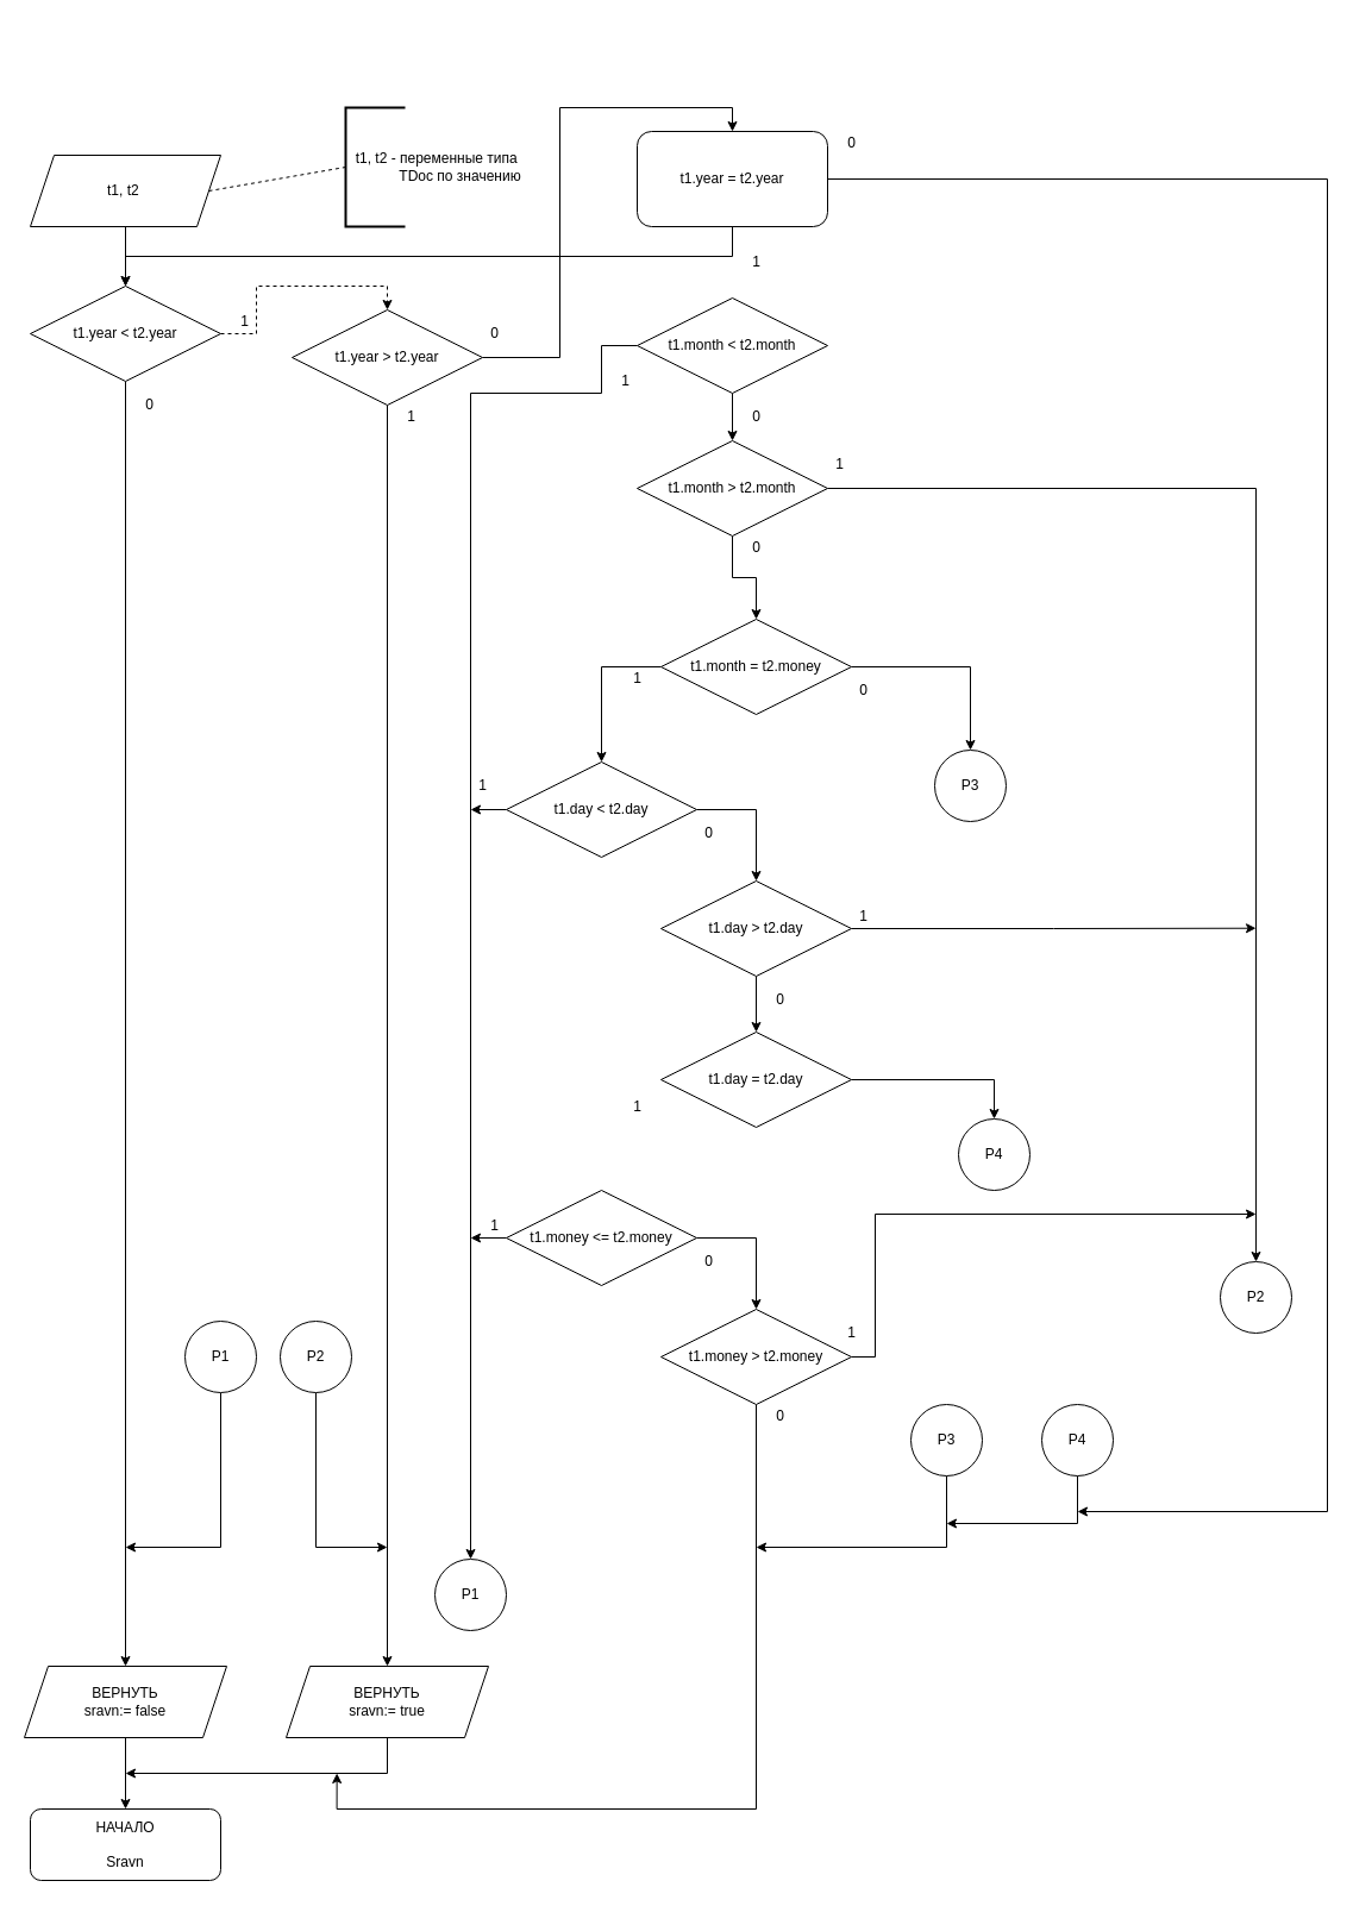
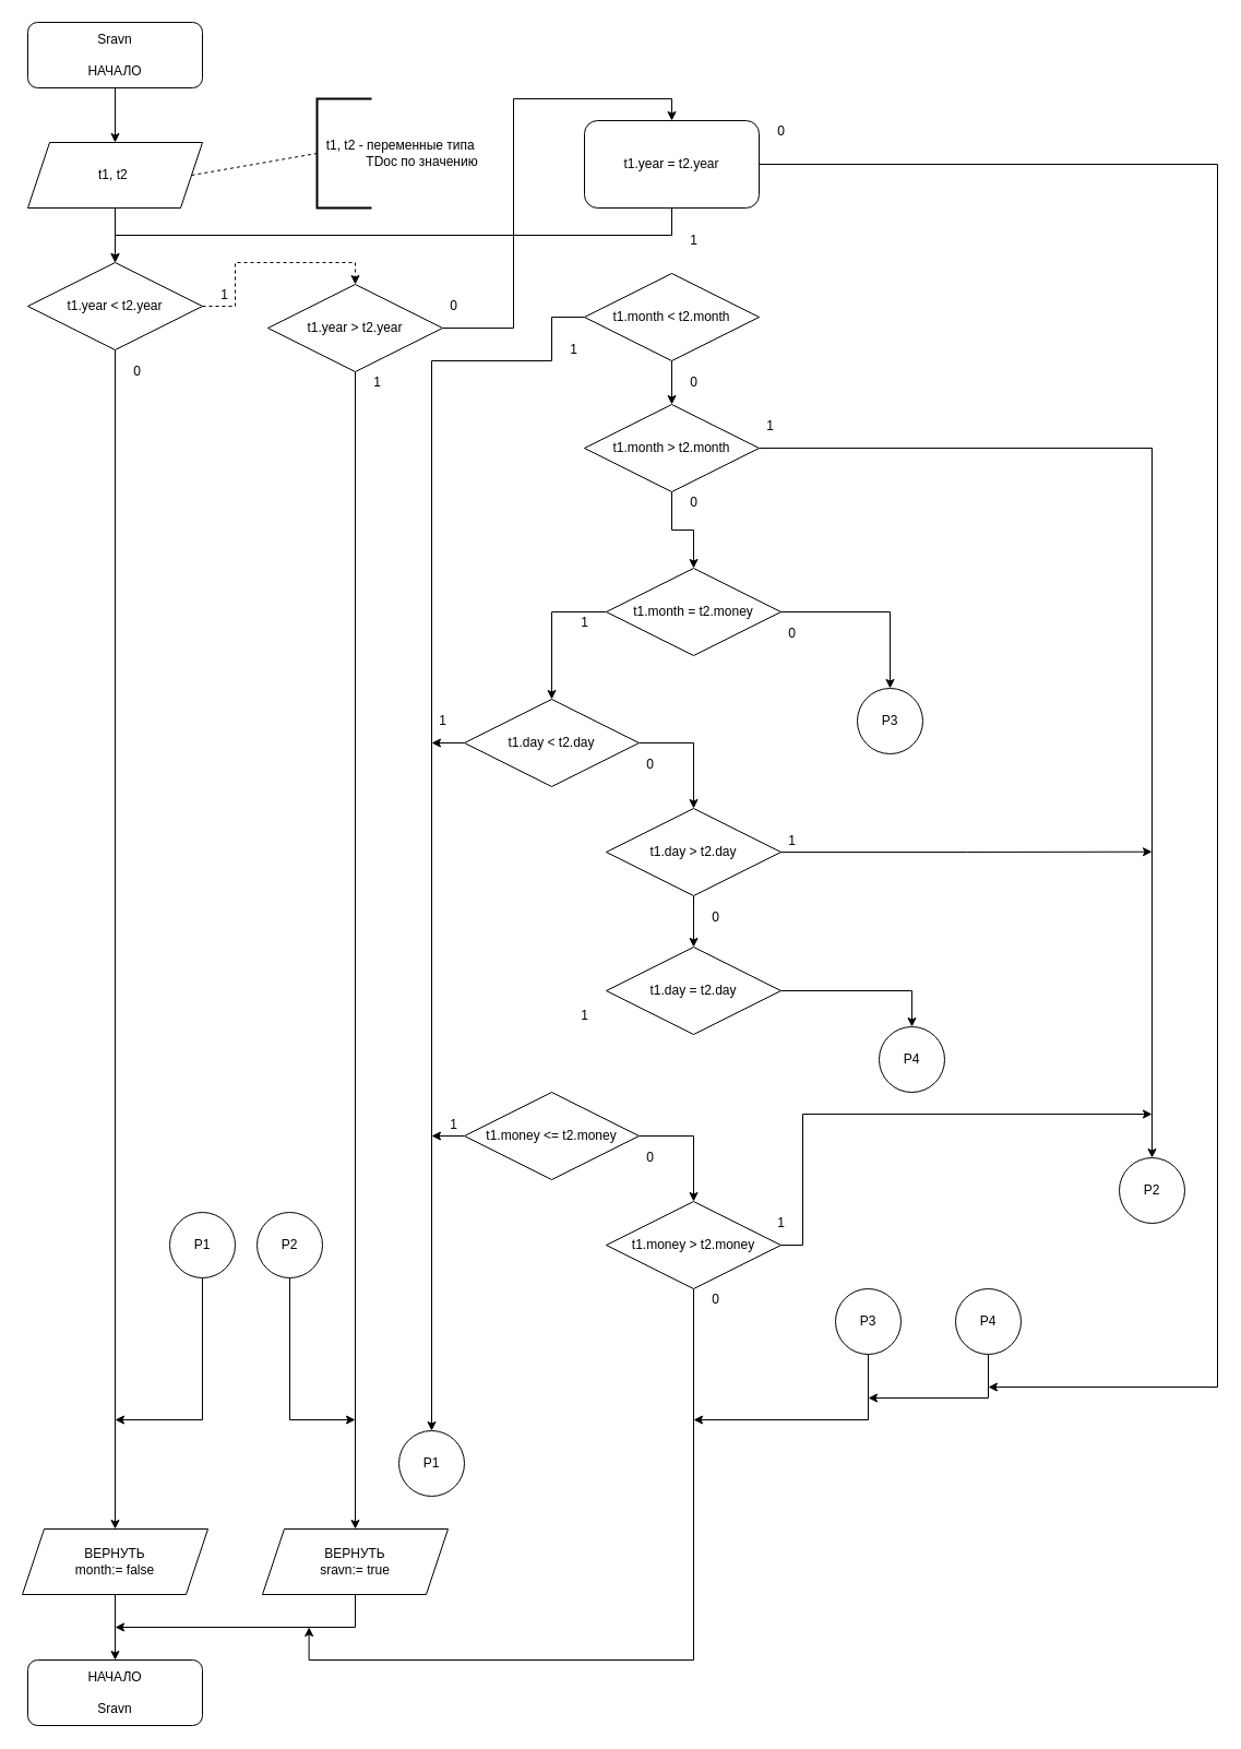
+ <mxCell id="3" value="Sravn&lt;br&gt;&lt;br&gt;НАЧАЛО" style="rounded=1;whiteSpace=wrap;html=1;" vertex="1" parent="1"><mxGeometry x="25" y="20" width="160" height="60" as="geometry" /></mxCell>
+ <mxCell id="2" style="edgeStyle=orthogonalEdgeStyle;rounded=0;orthogonalLoop=1;jettySize=auto;html=1;exitX=0.5;exitY=1;exitDx=0;exitDy=0;entryX=0.5;entryY=0;entryDx=0;entryDy=0;" edge="1" parent="1" source="3" target="10"><mxGeometry relative="1" as="geometry" /></mxCell>
- <mxCell id="8" value="ВЕРНУТЬ&lt;br&gt;sravn:= false" style="shape=parallelogram;perimeter=parallelogramPerimeter;whiteSpace=wrap;html=1;fixedSize=1;" vertex="1" parent="1"><mxGeometry x="20" y="1400" width="170" height="60" as="geometry" /></mxCell>
+ <mxCell id="8" value="ВЕРНУТЬ&lt;br&gt;month:= false" style="shape=parallelogram;perimeter=parallelogramPerimeter;whiteSpace=wrap;html=1;fixedSize=1;" vertex="1" parent="1"><mxGeometry x="20" y="1400" width="170" height="60" as="geometry" /></mxCell>
